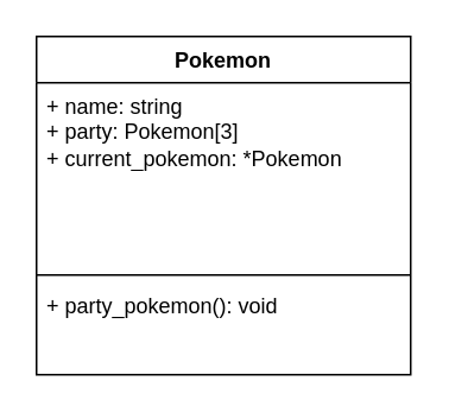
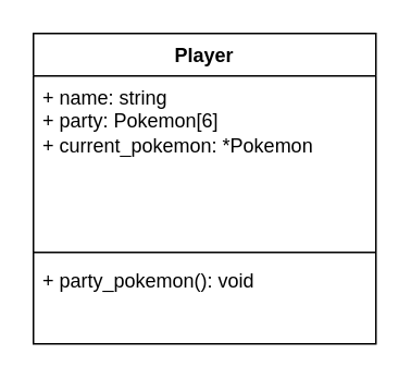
- <mxCell id="2" value="Pokemon" style="swimlane;fontStyle=1;align=center;verticalAlign=top;childLayout=stackLayout;horizontal=1;startSize=26;horizontalStack=0;resizeParent=1;resizeParentMax=0;resizeLast=0;collapsible=1;marginBottom=0;whiteSpace=wrap;html=1;" vertex="1" parent="1"><mxGeometry x="20" y="20" width="210" height="190" as="geometry"><mxRectangle x="280" y="150" width="70" height="30" as="alternateBounds" /></mxGeometry></mxCell>
+ <mxCell id="2" value="Player" style="swimlane;fontStyle=1;align=center;verticalAlign=top;childLayout=stackLayout;horizontal=1;startSize=26;horizontalStack=0;resizeParent=1;resizeParentMax=0;resizeLast=0;collapsible=1;marginBottom=0;whiteSpace=wrap;html=1;" vertex="1" parent="1"><mxGeometry x="20" y="20" width="210" height="190" as="geometry"><mxRectangle x="280" y="150" width="70" height="30" as="alternateBounds" /></mxGeometry></mxCell>
- <mxCell id="3" value="+ name: string&lt;div&gt;+ party: Pokemon[3]&lt;/div&gt;&lt;div&gt;+ current_pokemon: *Pokemon&lt;/div&gt;" style="text;strokeColor=none;fillColor=none;align=left;verticalAlign=top;spacingLeft=4;spacingRight=4;overflow=hidden;rotatable=0;points=[[0,0.5],[1,0.5]];portConstraint=eastwest;whiteSpace=wrap;html=1;" vertex="1" parent="2"><mxGeometry y="26" width="210" height="104" as="geometry" /></mxCell>
+ <mxCell id="3" value="+ name: string&lt;div&gt;+ party: Pokemon[6]&lt;/div&gt;&lt;div&gt;+ current_pokemon: *Pokemon&lt;/div&gt;" style="text;strokeColor=none;fillColor=none;align=left;verticalAlign=top;spacingLeft=4;spacingRight=4;overflow=hidden;rotatable=0;points=[[0,0.5],[1,0.5]];portConstraint=eastwest;whiteSpace=wrap;html=1;" vertex="1" parent="2"><mxGeometry y="26" width="210" height="104" as="geometry" /></mxCell>
